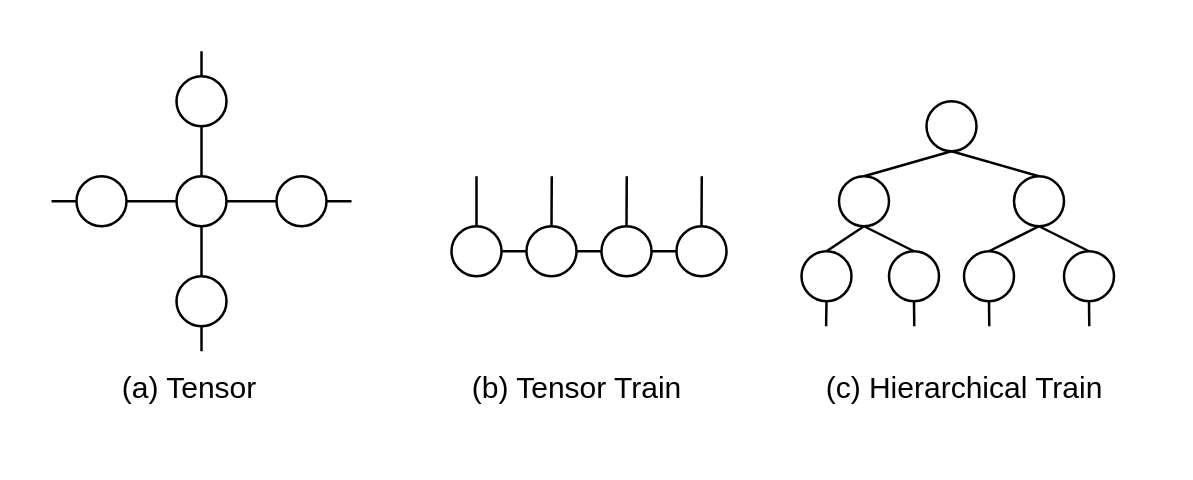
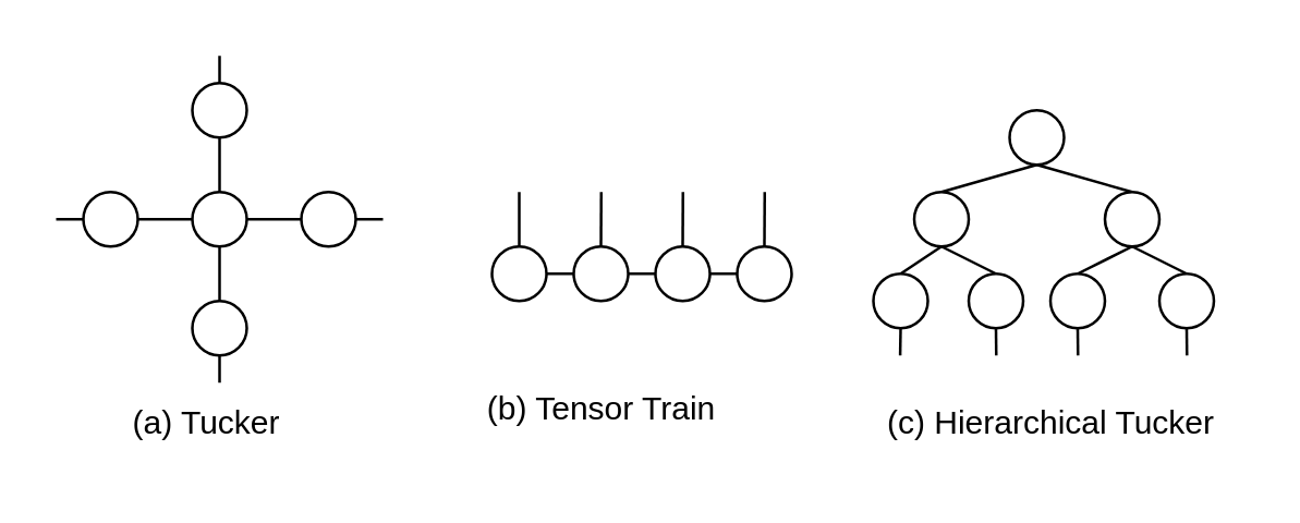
- <mxCell id="43" value="(a) Tensor" style="text;html=1;align=center;verticalAlign=middle;resizable=0;points=[];autosize=1;strokeColor=none;fillColor=none;" vertex="1" parent="1"><mxGeometry x="35" y="140" width="80" height="30" as="geometry" /></mxCell>
+ <mxCell id="43" value="(a) Tucker" style="text;html=1;align=center;verticalAlign=middle;resizable=0;points=[];autosize=1;strokeColor=none;fillColor=none;" vertex="1" parent="1"><mxGeometry x="35" y="140" width="80" height="30" as="geometry" /></mxCell>
- <mxCell id="44" value="(b) Tensor Train" style="text;html=1;align=center;verticalAlign=middle;resizable=0;points=[];autosize=1;strokeColor=none;fillColor=none;" vertex="1" parent="1"><mxGeometry x="175" y="140" width="110" height="30" as="geometry" /></mxCell>
+ <mxCell id="44" value="(b) Tensor Train" style="text;html=1;align=center;verticalAlign=middle;resizable=0;points=[];autosize=1;strokeColor=none;fillColor=none;" vertex="1" parent="1"><mxGeometry x="165" y="135" width="110" height="30" as="geometry" /></mxCell>
- <mxCell id="45" value="(c) Hierarchical Train" style="text;html=1;align=center;verticalAlign=middle;resizable=0;points=[];autosize=1;strokeColor=none;fillColor=none;" vertex="1" parent="1"><mxGeometry x="315" y="140" width="140" height="30" as="geometry" /></mxCell>
+ <mxCell id="45" value="(c) Hierarchical Tucker" style="text;html=1;align=center;verticalAlign=middle;resizable=0;points=[];autosize=1;strokeColor=none;fillColor=none;" vertex="1" parent="1"><mxGeometry x="315" y="140" width="140" height="30" as="geometry" /></mxCell>
